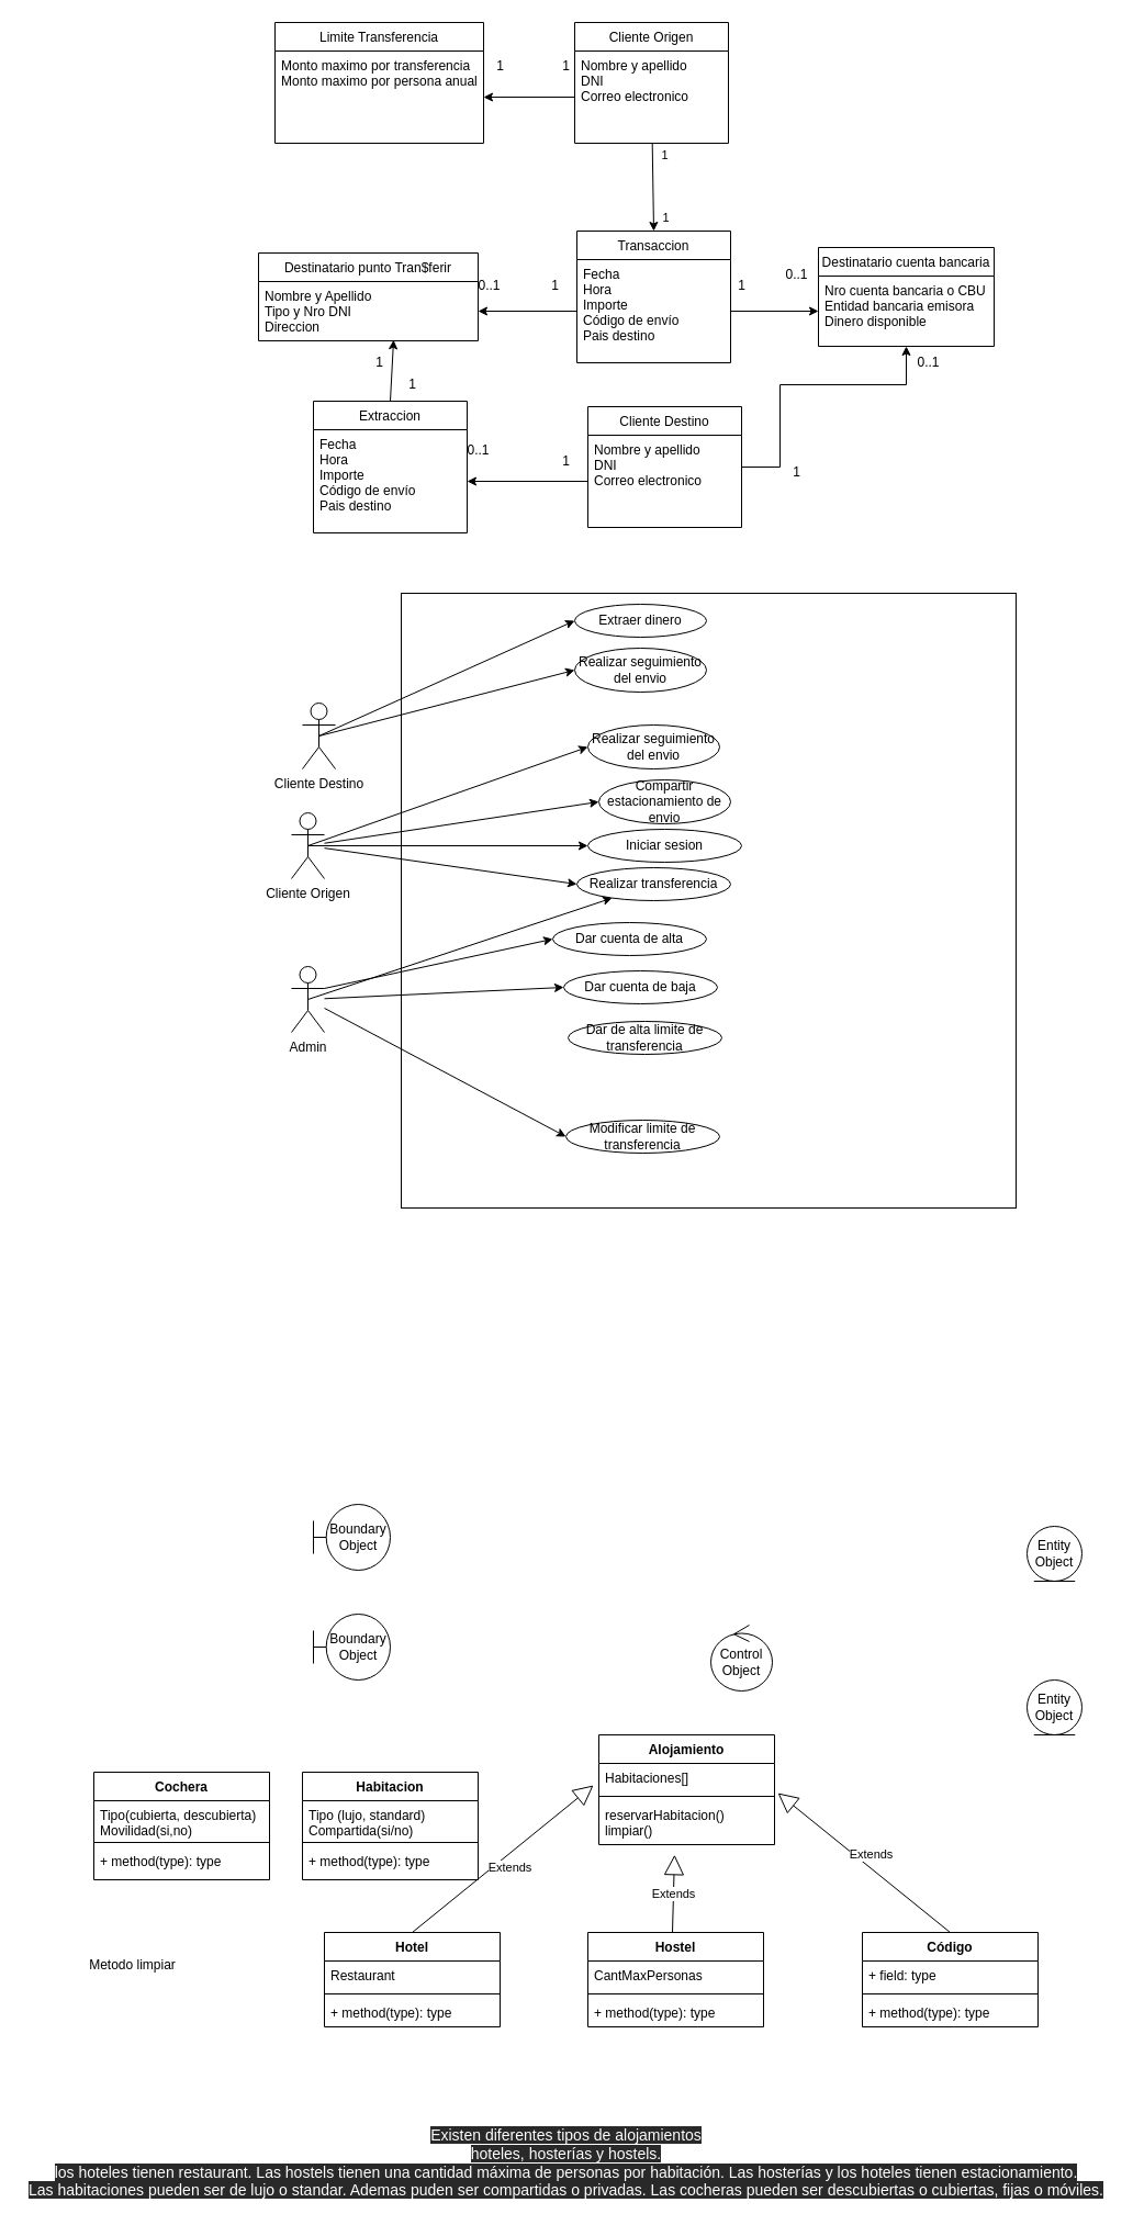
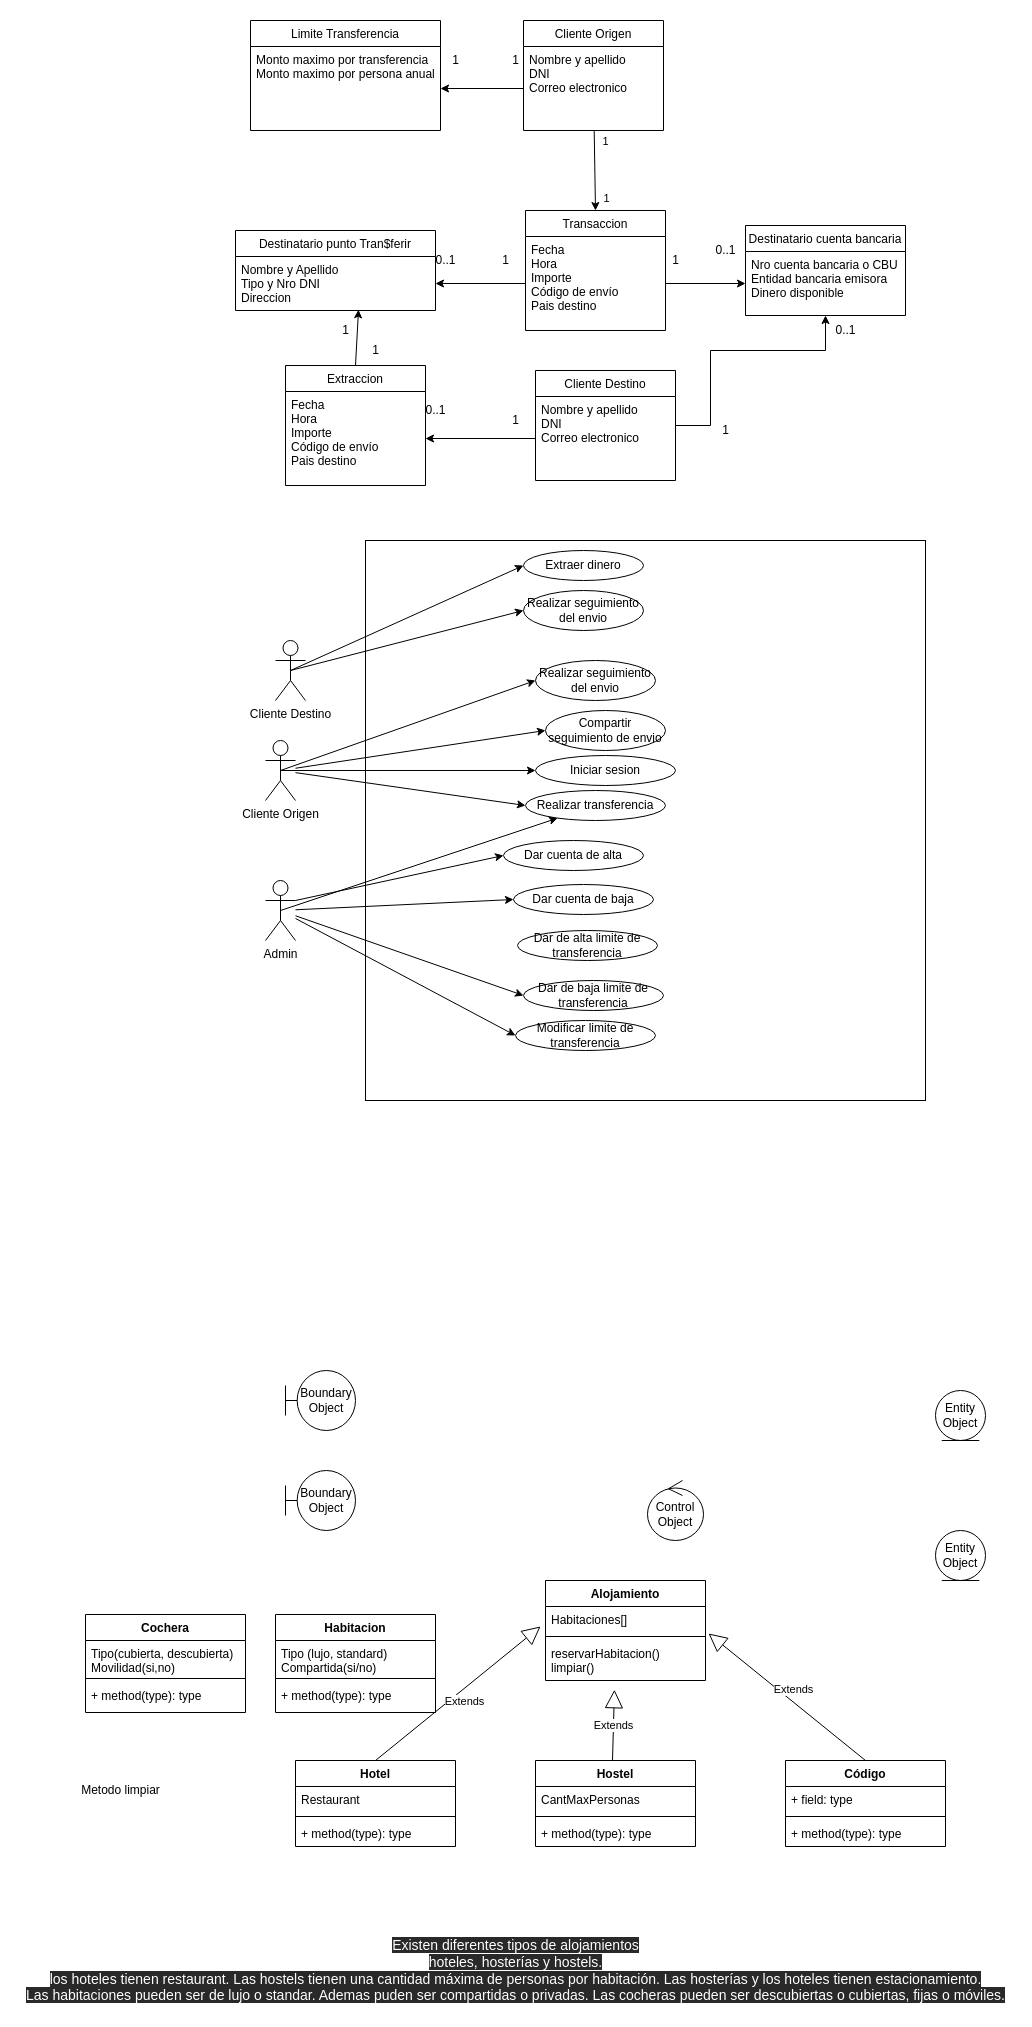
- <mxCell id="27" value="Compartir estacionamiento de envio" style="ellipse;whiteSpace=wrap;html=1;strokeColor=#000000;fillColor=none;" parent="1" vertex="1"><mxGeometry x="545" y="710" width="120" height="40" as="geometry" /></mxCell>
+ <mxCell id="27" value="Compartir seguimiento de envio" style="ellipse;whiteSpace=wrap;html=1;strokeColor=#000000;fillColor=none;" parent="1" vertex="1"><mxGeometry x="545" y="710" width="120" height="40" as="geometry" /></mxCell>
+ <mxCell id="31" style="edgeStyle=none;rounded=0;orthogonalLoop=1;jettySize=auto;html=1;entryX=0;entryY=0.5;entryDx=0;entryDy=0;" parent="1" source="34" target="63" edge="1"><mxGeometry relative="1" as="geometry" /></mxCell>
+ <mxCell id="63" value="Dar de baja limite de transferencia" style="ellipse;whiteSpace=wrap;html=1;" parent="1" vertex="1"><mxGeometry x="523" y="980" width="140" height="30" as="geometry" /></mxCell>
